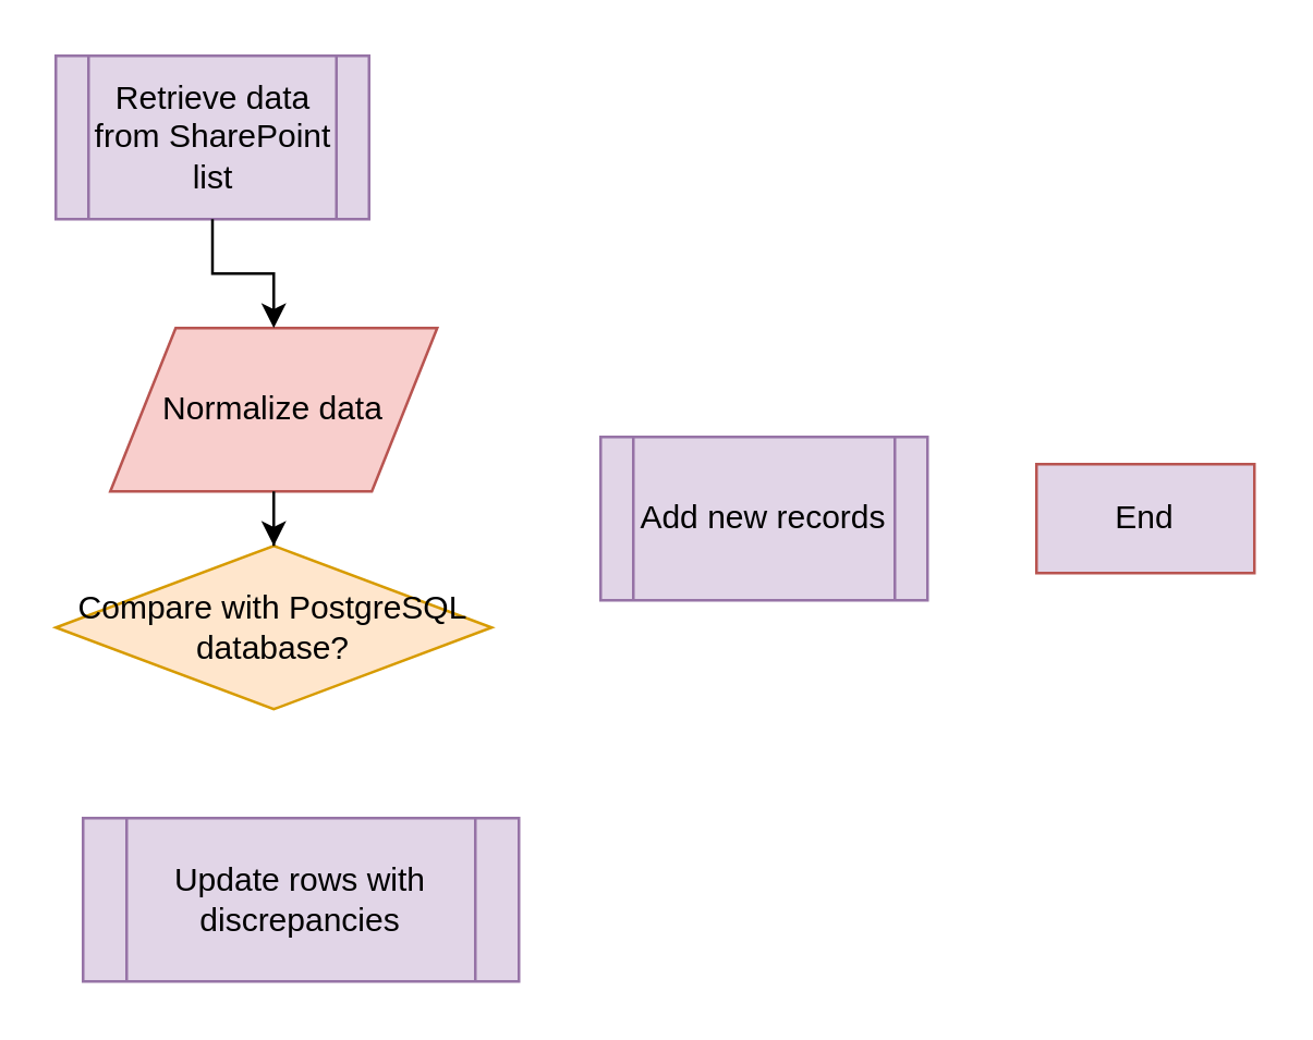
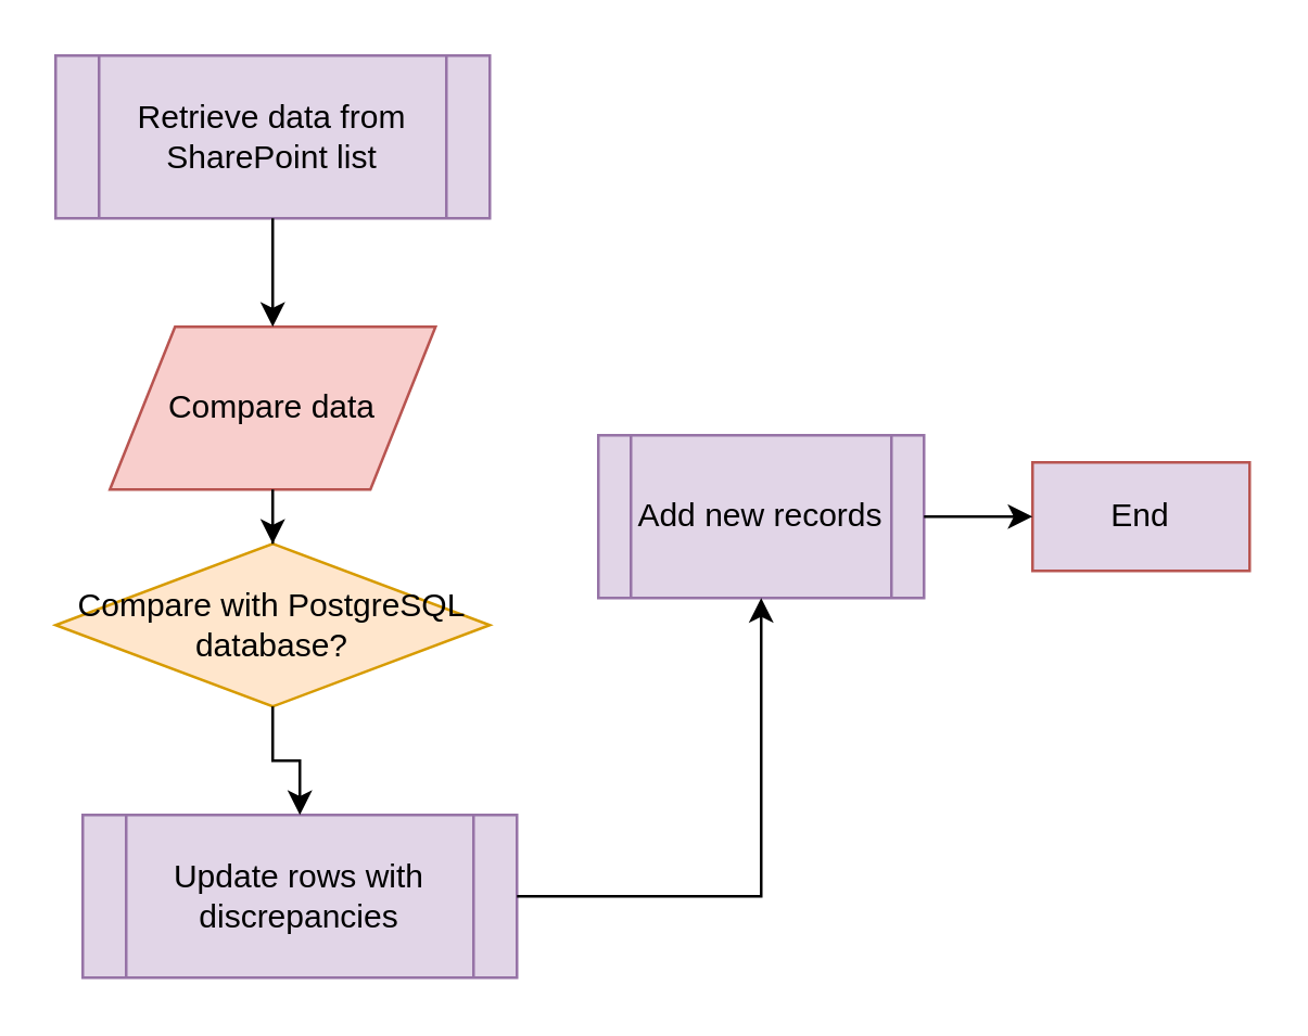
- <mxCell id="2" value="Retrieve data from SharePoint list" style="shape=process;whiteSpace=wrap;html=1;fillColor=#e1d5e7;strokeColor=#9673a6;" vertex="1" connectable="0" parent="1"><mxGeometry x="20" y="20" width="115" height="60" as="geometry" /></mxCell>
+ <mxCell id="2" value="Retrieve data from SharePoint list" style="shape=process;whiteSpace=wrap;html=1;fillColor=#e1d5e7;strokeColor=#9673a6;" vertex="1" connectable="0" parent="1"><mxGeometry x="20" y="20" width="160" height="60" as="geometry" /></mxCell>
- <mxCell id="3" value="Normalize data" style="shape=parallelogram;perimeter=parallelogramPerimeter;whiteSpace=wrap;html=1;fillColor=#f8cecc;strokeColor=#b85450;" vertex="1" connectable="0" parent="1"><mxGeometry x="40" y="120" width="120" height="60" as="geometry" /></mxCell>
+ <mxCell id="3" value="Compare data" style="shape=parallelogram;perimeter=parallelogramPerimeter;whiteSpace=wrap;html=1;fillColor=#f8cecc;strokeColor=#b85450;" vertex="1" connectable="0" parent="1"><mxGeometry x="40" y="120" width="120" height="60" as="geometry" /></mxCell>
+ <mxCell id="12" style="edgeStyle=orthogonalEdgeStyle;rounded=0;orthogonalLoop=1;jettySize=auto;html=1;" edge="1" parent="1" source="6" target="7"><mxGeometry relative="1" as="geometry" /></mxCell>
+ <mxCell id="10" style="edgeStyle=orthogonalEdgeStyle;rounded=0;orthogonalLoop=1;jettySize=auto;html=1;" edge="1" parent="1" source="4" target="5"><mxGeometry relative="1" as="geometry" /></mxCell>
+ <mxCell id="11" style="edgeStyle=orthogonalEdgeStyle;rounded=0;orthogonalLoop=1;jettySize=auto;html=1;" edge="1" parent="1" source="5" target="6"><mxGeometry relative="1" as="geometry" /></mxCell>
